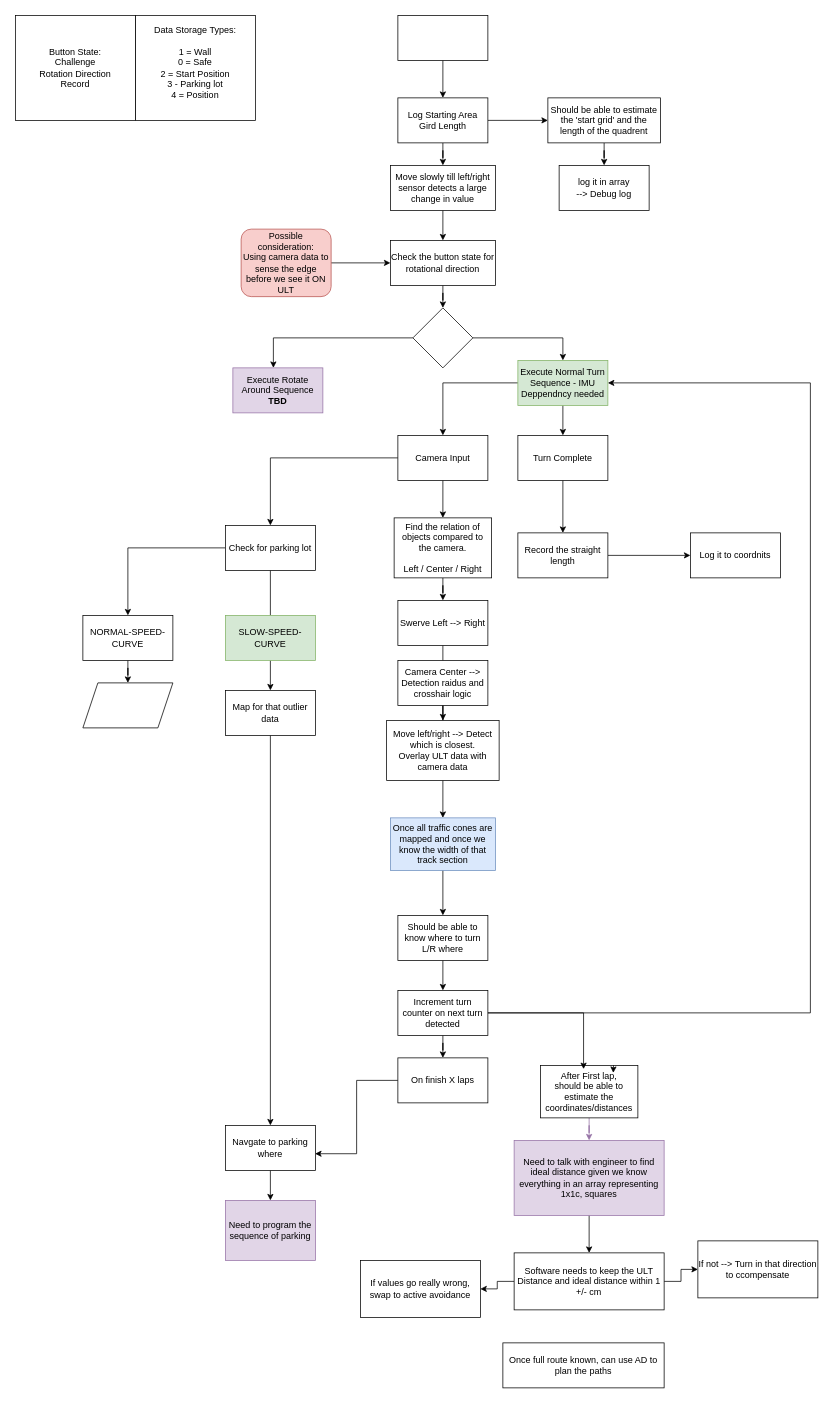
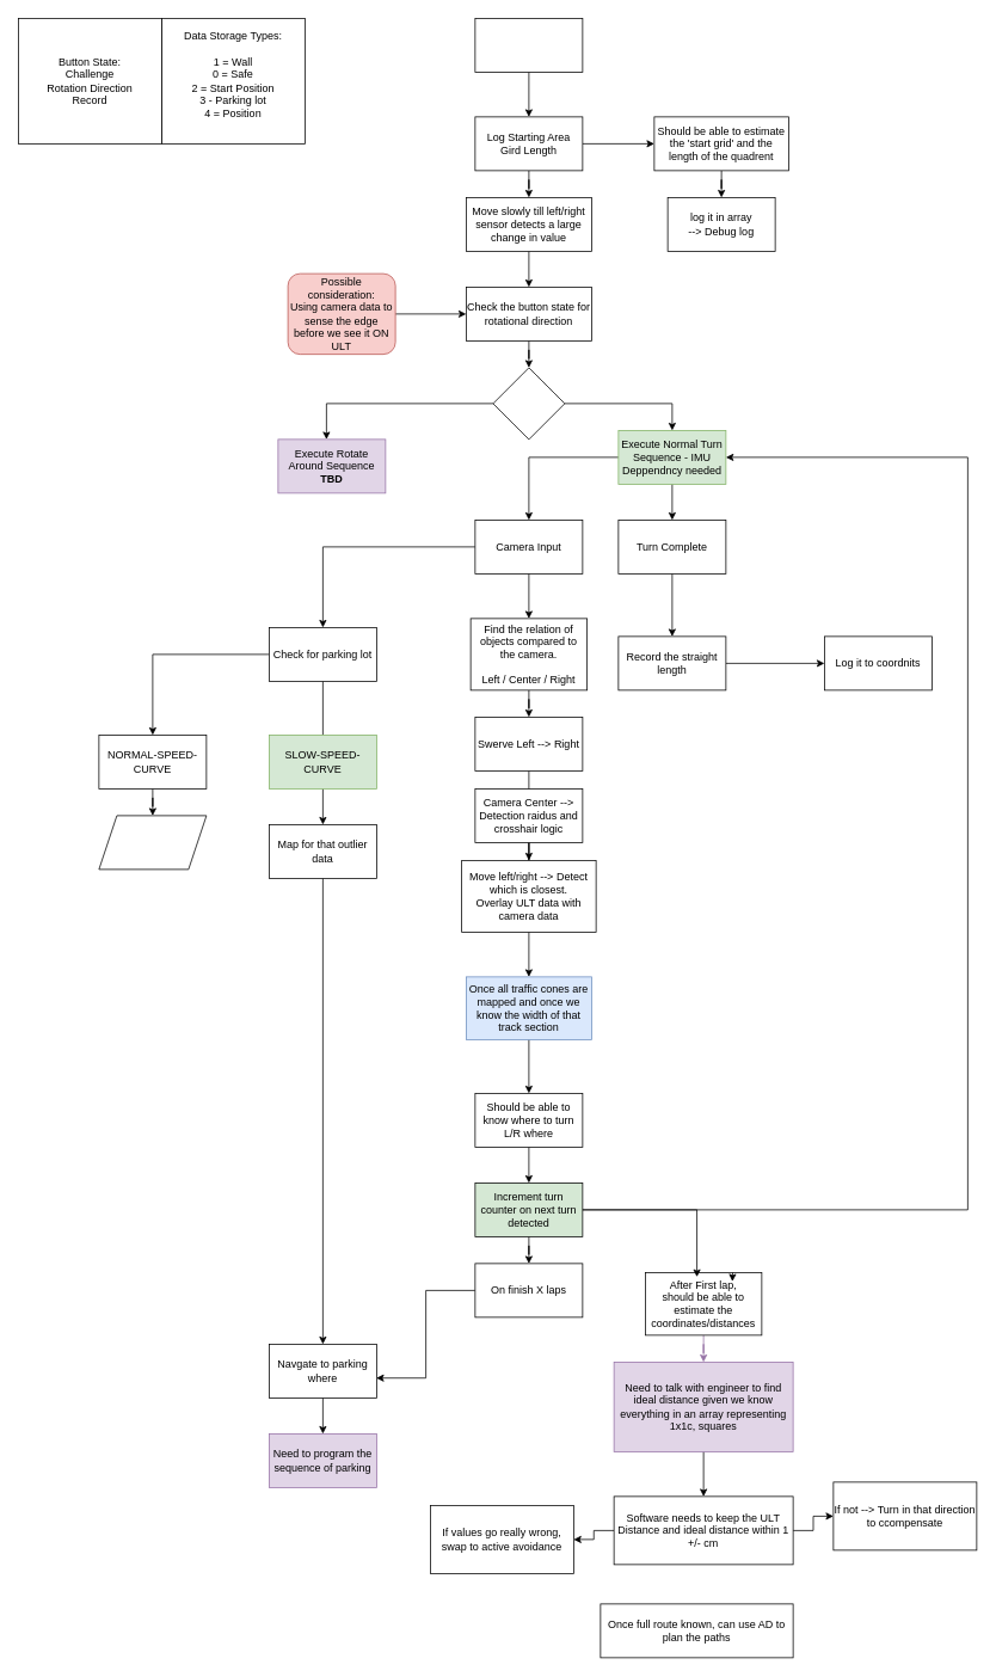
- <mxCell id="47" value="Increment turn counter on next turn detected" style="rounded=0;whiteSpace=wrap;html=1;" vertex="1" parent="1"><mxGeometry x="530" y="1320" width="120" height="60" as="geometry" /></mxCell>
+ <mxCell id="47" value="Increment turn counter on next turn detected" style="rounded=0;whiteSpace=wrap;html=1;fillColor=#d5e8d4;" vertex="1" parent="1"><mxGeometry x="530" y="1320" width="120" height="60" as="geometry" /></mxCell>
- <mxCell id="62" value="Need to program the sequence of parking" style="rounded=0;whiteSpace=wrap;html=1;fillColor=#e1d5e7;strokeColor=#9673a6;" vertex="1" parent="1"><mxGeometry x="300" y="1600" width="120" height="80" as="geometry" /></mxCell>
+ <mxCell id="62" value="Need to program the sequence of parking" style="rounded=0;whiteSpace=wrap;html=1;fillColor=#e1d5e7;strokeColor=#9673a6;" vertex="1" parent="1"><mxGeometry x="300" y="1600" width="120" height="60" as="geometry" /></mxCell>
